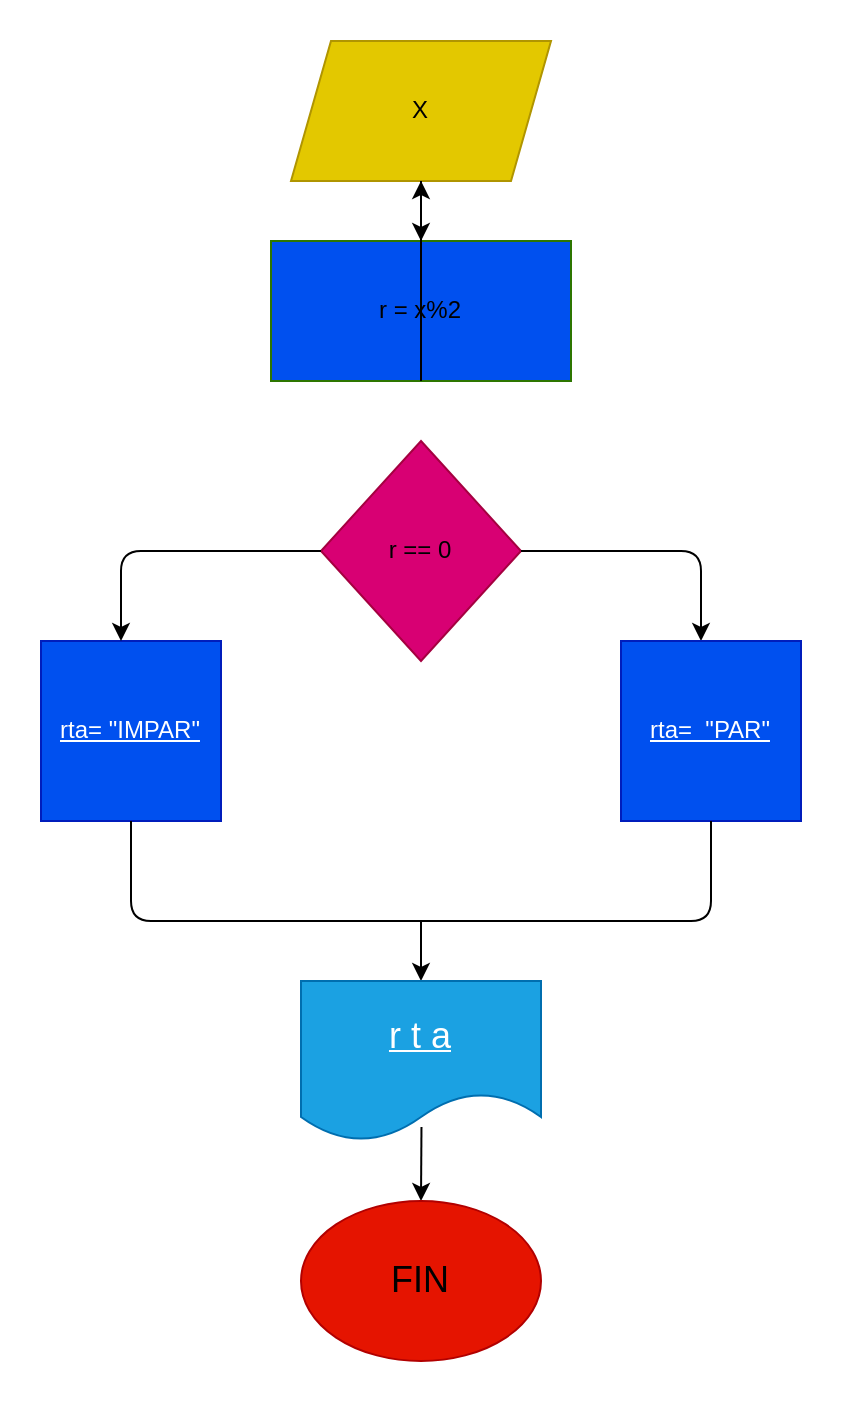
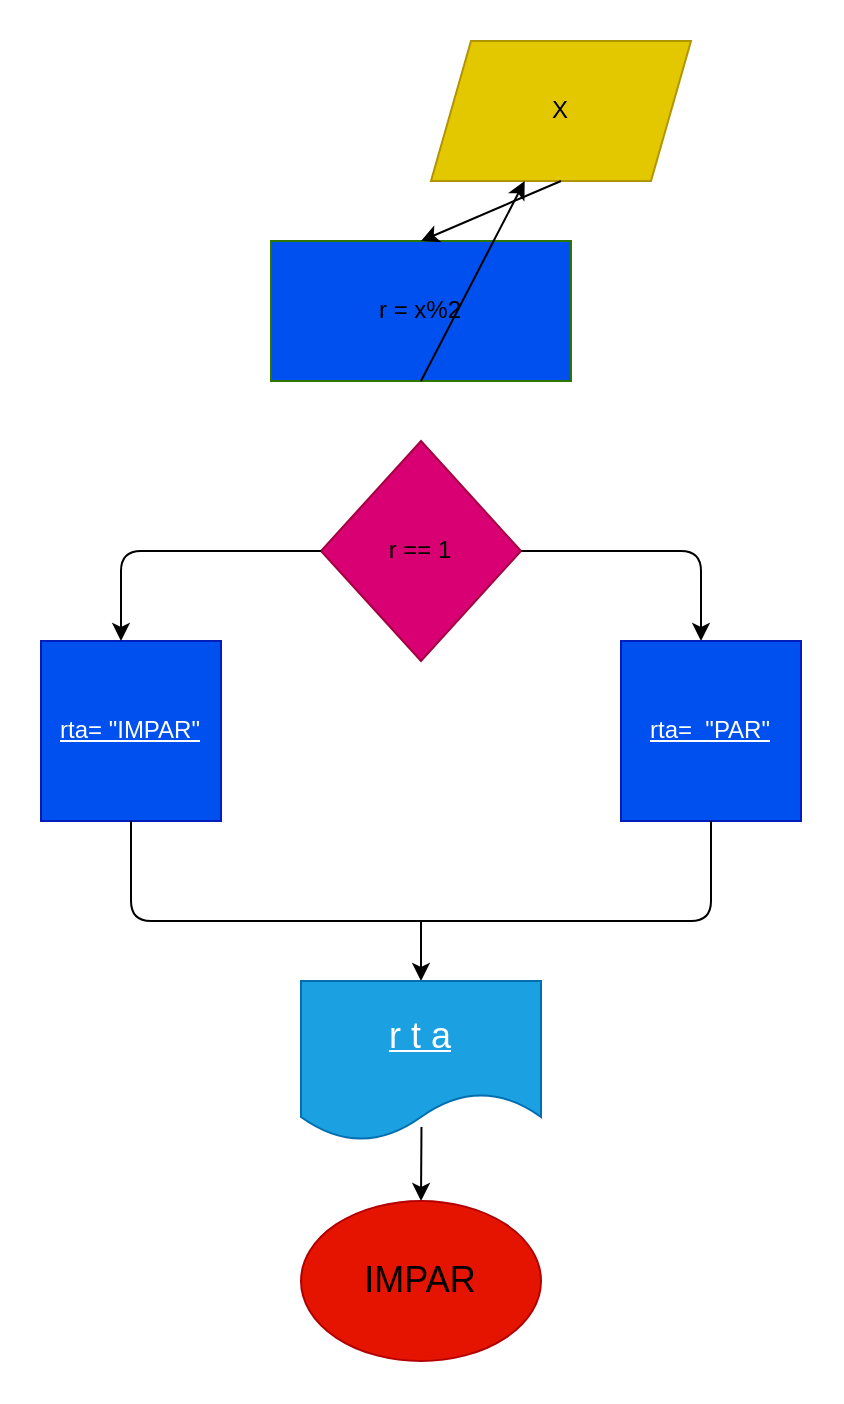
- <mxCell id="2" value="X" style="shape=parallelogram;perimeter=parallelogramPerimeter;whiteSpace=wrap;html=1;fixedSize=1;fontColor=#000000;fillColor=#e3c800;strokeColor=#B09500;" vertex="1" parent="1"><mxGeometry x="145" y="20" width="130" height="70" as="geometry" /></mxCell>
+ <mxCell id="2" value="X" style="shape=parallelogram;perimeter=parallelogramPerimeter;whiteSpace=wrap;html=1;fixedSize=1;fontColor=#000000;fillColor=#e3c800;strokeColor=#B09500;" vertex="1" parent="1"><mxGeometry x="215" y="20" width="130" height="70" as="geometry" /></mxCell>
- <mxCell id="6" value="&lt;font color=&quot;#000000&quot;&gt;r == 0&lt;/font&gt;" style="rhombus;whiteSpace=wrap;html=1;fontColor=#ffffff;fillColor=#d80073;strokeColor=#A50040;" vertex="1" parent="1"><mxGeometry x="160" y="220" width="100" height="110" as="geometry" /></mxCell>
+ <mxCell id="6" value="&lt;font color=&quot;#000000&quot;&gt;r == 1&lt;/font&gt;" style="rhombus;whiteSpace=wrap;html=1;fontColor=#ffffff;fillColor=#d80073;strokeColor=#A50040;" vertex="1" parent="1"><mxGeometry x="160" y="220" width="100" height="110" as="geometry" /></mxCell>
- <mxCell id="15" value="&lt;font color=&quot;#000000&quot;&gt;FIN&lt;/font&gt;" style="ellipse;whiteSpace=wrap;html=1;fontSize=18;fontColor=#ffffff;fillColor=#e51400;strokeColor=#B20000;" vertex="1" parent="1"><mxGeometry x="150" y="600" width="120" height="80" as="geometry" /></mxCell>
+ <mxCell id="15" value="&lt;font color=&quot;#000000&quot;&gt;IMPAR&lt;/font&gt;" style="ellipse;whiteSpace=wrap;html=1;fontSize=18;fontColor=#ffffff;fillColor=#e51400;strokeColor=#B20000;" vertex="1" parent="1"><mxGeometry x="150" y="600" width="120" height="80" as="geometry" /></mxCell>
